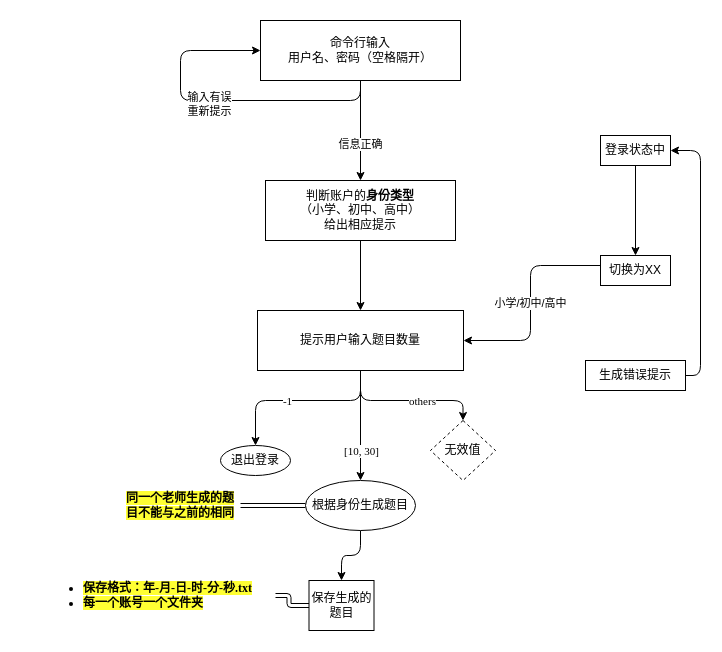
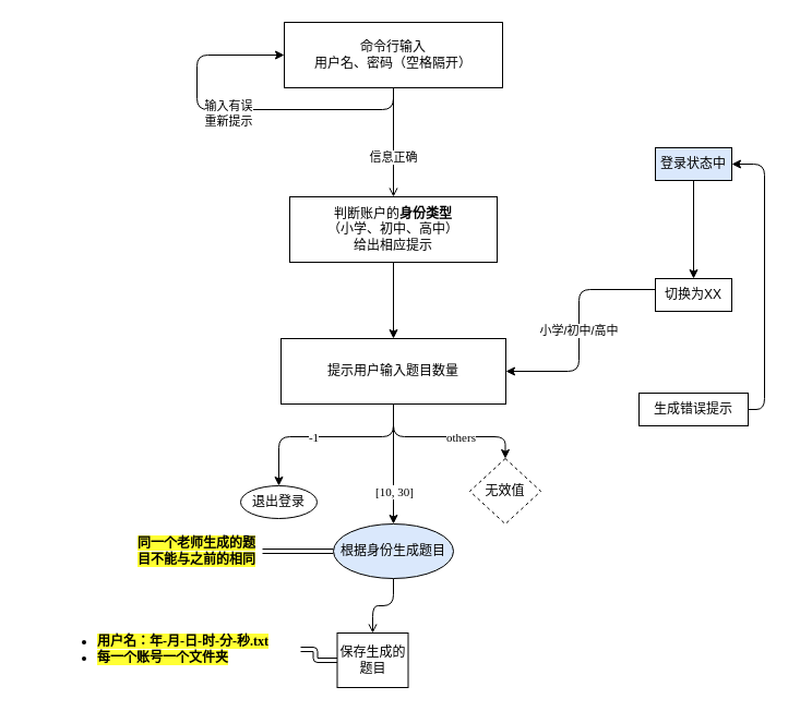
- <mxCell id="29" value="登录状态中" style="rounded=0;whiteSpace=wrap;html=1;sketch=0;" vertex="1" parent="1"><mxGeometry x="600" y="135" width="70" height="30" as="geometry" /></mxCell>
+ <mxCell id="29" value="登录状态中" style="rounded=0;whiteSpace=wrap;html=1;sketch=0;fillColor=#dae8fc;" vertex="1" parent="1"><mxGeometry x="600" y="135" width="70" height="30" as="geometry" /></mxCell>
- <mxCell id="2" style="edgeStyle=orthogonalEdgeStyle;orthogonalLoop=1;jettySize=auto;html=1;fontFamily=Verdana;" parent="1" source="4" target="8" edge="1"><mxGeometry relative="1" as="geometry"><mxPoint x="360" y="170" as="targetPoint" /></mxGeometry></mxCell>
+ <mxCell id="2" style="edgeStyle=orthogonalEdgeStyle;orthogonalLoop=1;jettySize=auto;html=1;fontFamily=Verdana;endArrow=open;" parent="1" source="4" target="8" edge="1"><mxGeometry relative="1" as="geometry"><mxPoint x="360" y="170" as="targetPoint" /></mxGeometry></mxCell>
- <mxCell id="18" value="根据身份生成题目" style="ellipse;whiteSpace=wrap;html=1;fontFamily=Verdana;" vertex="1" parent="1"><mxGeometry x="305" y="480" width="110" height="50" as="geometry" /></mxCell>
+ <mxCell id="18" value="根据身份生成题目" style="ellipse;whiteSpace=wrap;html=1;fontFamily=Verdana;fillColor=#dae8fc;" vertex="1" parent="1"><mxGeometry x="305" y="480" width="110" height="50" as="geometry" /></mxCell>
- <mxCell id="17" style="edgeStyle=orthogonalEdgeStyle;orthogonalLoop=1;jettySize=auto;html=1;entryX=0.5;entryY=0;entryDx=0;entryDy=0;fontFamily=Verdana;" edge="1" parent="1" source="18" target="23"><mxGeometry relative="1" as="geometry"><mxPoint x="360" y="580" as="targetPoint" /></mxGeometry></mxCell>
+ <mxCell id="17" style="edgeStyle=orthogonalEdgeStyle;orthogonalLoop=1;jettySize=auto;html=1;entryX=0.5;entryY=0;entryDx=0;entryDy=0;fontFamily=Verdana;endArrow=open;" edge="1" parent="1" source="18" target="23"><mxGeometry relative="1" as="geometry"><mxPoint x="360" y="580" as="targetPoint" /></mxGeometry></mxCell>
- <mxCell id="24" value="&lt;ul&gt;&lt;li style=&quot;text-align: left&quot;&gt;&lt;span style=&quot;background-color: rgb(255 , 255 , 51)&quot;&gt;&lt;b&gt;保存格式：年-月-日-时-分-秒.txt&lt;/b&gt;&lt;/span&gt;&lt;/li&gt;&lt;li style=&quot;text-align: left&quot;&gt;&lt;span style=&quot;background-color: rgb(255 , 255 , 51)&quot;&gt;&lt;b&gt;每一个账号一个文件夹&lt;/b&gt;&lt;/span&gt;&lt;/li&gt;&lt;/ul&gt;" style="text;html=1;strokeColor=none;fillColor=none;align=center;verticalAlign=middle;whiteSpace=wrap;fontFamily=Verdana;" vertex="1" parent="1"><mxGeometry x="20" y="567.5" width="255" height="55" as="geometry" /></mxCell>
+ <mxCell id="24" value="&lt;ul&gt;&lt;li style=&quot;text-align: left&quot;&gt;&lt;span style=&quot;background-color: rgb(255 , 255 , 51)&quot;&gt;&lt;b&gt;用户名：年-月-日-时-分-秒.txt&lt;/b&gt;&lt;/span&gt;&lt;/li&gt;&lt;li style=&quot;text-align: left&quot;&gt;&lt;span style=&quot;background-color: rgb(255 , 255 , 51)&quot;&gt;&lt;b&gt;每一个账号一个文件夹&lt;/b&gt;&lt;/span&gt;&lt;/li&gt;&lt;/ul&gt;" style="text;html=1;strokeColor=none;fillColor=none;align=center;verticalAlign=middle;whiteSpace=wrap;fontFamily=Verdana;" vertex="1" parent="1"><mxGeometry x="20" y="567.5" width="255" height="55" as="geometry" /></mxCell>
